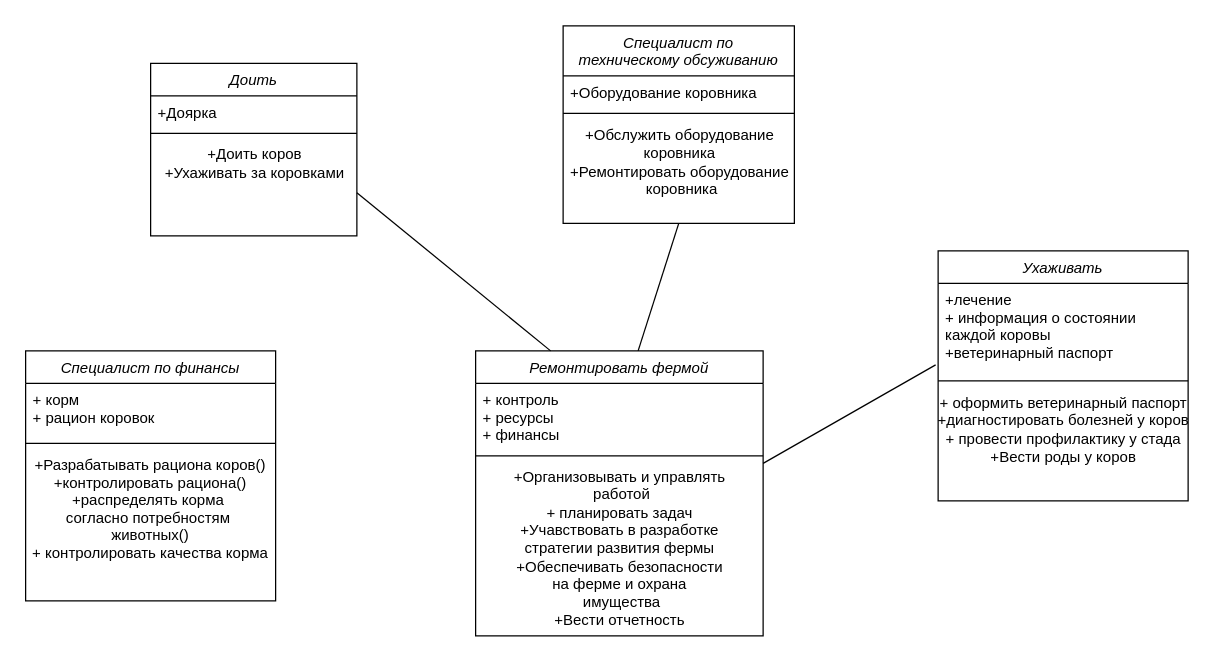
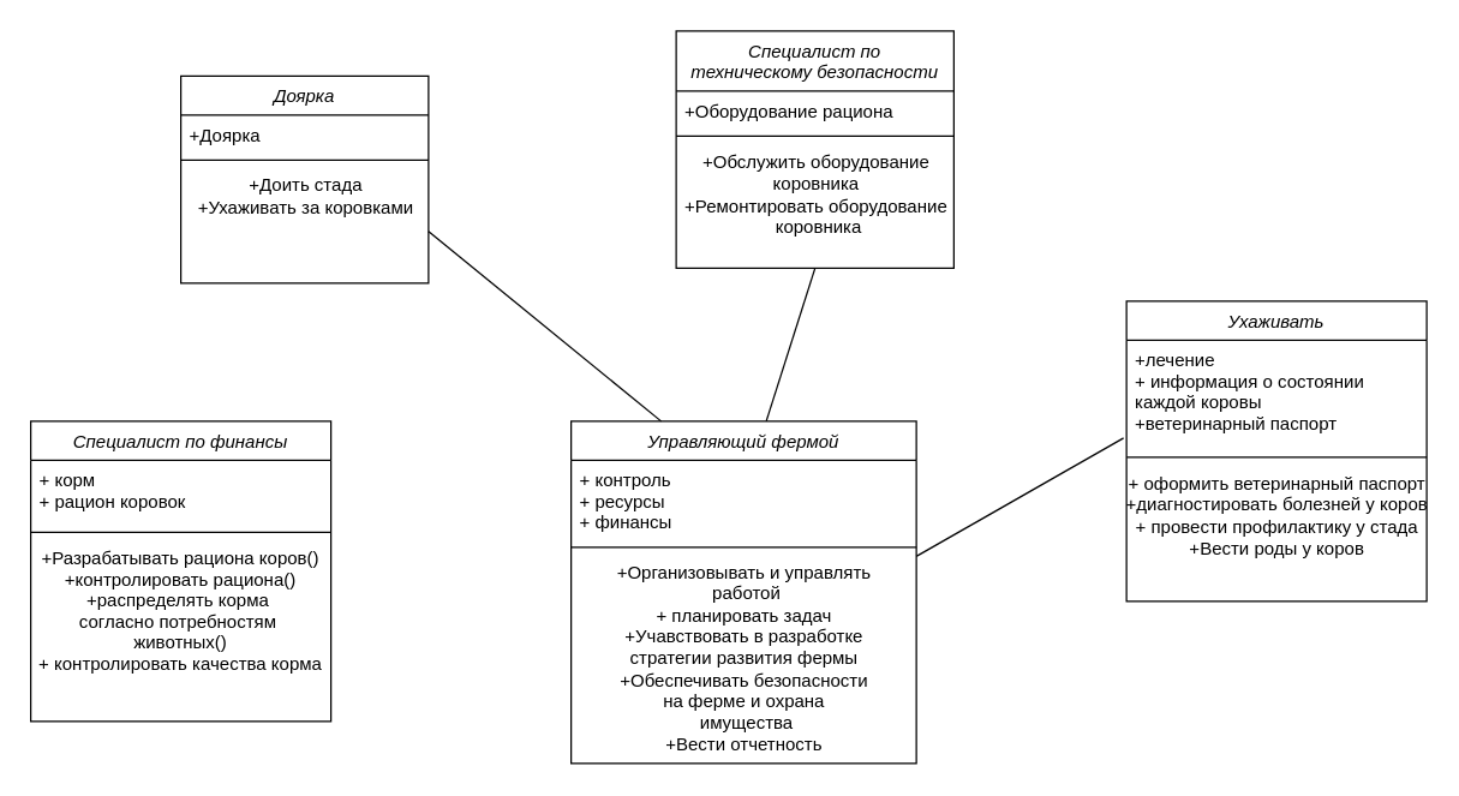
- <mxCell id="15" value="Специалист по &#10;техническому обсуживанию" style="swimlane;fontStyle=2;align=center;verticalAlign=top;childLayout=stackLayout;horizontal=1;startSize=40;horizontalStack=0;resizeParent=1;resizeLast=0;collapsible=1;marginBottom=0;rounded=0;shadow=0;strokeWidth=1;" vertex="1" parent="1"><mxGeometry x="450" y="20" width="185" height="158" as="geometry"><mxRectangle x="130" y="380" width="160" height="26" as="alternateBounds" /></mxGeometry></mxCell>
+ <mxCell id="15" value="Специалист по &#10;техническому безопасности" style="swimlane;fontStyle=2;align=center;verticalAlign=top;childLayout=stackLayout;horizontal=1;startSize=40;horizontalStack=0;resizeParent=1;resizeLast=0;collapsible=1;marginBottom=0;rounded=0;shadow=0;strokeWidth=1;" vertex="1" parent="1"><mxGeometry x="450" y="20" width="185" height="158" as="geometry"><mxRectangle x="130" y="380" width="160" height="26" as="alternateBounds" /></mxGeometry></mxCell>
- <mxCell id="2" value="Доить" style="swimlane;fontStyle=2;align=center;verticalAlign=top;childLayout=stackLayout;horizontal=1;startSize=26;horizontalStack=0;resizeParent=1;resizeLast=0;collapsible=1;marginBottom=0;rounded=0;shadow=0;strokeWidth=1;" vertex="1" parent="1"><mxGeometry x="120" y="50" width="165" height="138" as="geometry"><mxRectangle x="130" y="380" width="160" height="26" as="alternateBounds" /></mxGeometry></mxCell>
+ <mxCell id="2" value="Доярка" style="swimlane;fontStyle=2;align=center;verticalAlign=top;childLayout=stackLayout;horizontal=1;startSize=26;horizontalStack=0;resizeParent=1;resizeLast=0;collapsible=1;marginBottom=0;rounded=0;shadow=0;strokeWidth=1;" vertex="1" parent="1"><mxGeometry x="120" y="50" width="165" height="138" as="geometry"><mxRectangle x="130" y="380" width="160" height="26" as="alternateBounds" /></mxGeometry></mxCell>
- <mxCell id="16" value="+Оборудование коровника" style="text;align=left;verticalAlign=top;spacingLeft=4;spacingRight=4;overflow=hidden;rotatable=0;points=[[0,0.5],[1,0.5]];portConstraint=eastwest;" vertex="1" parent="15"><mxGeometry y="40" width="185" height="26" as="geometry" /></mxCell>
+ <mxCell id="16" value="+Оборудование рациона" style="text;align=left;verticalAlign=top;spacingLeft=4;spacingRight=4;overflow=hidden;rotatable=0;points=[[0,0.5],[1,0.5]];portConstraint=eastwest;" vertex="1" parent="15"><mxGeometry y="40" width="185" height="26" as="geometry" /></mxCell>
- <mxCell id="5" value="+Доить коров&lt;br&gt;+Ухаживать за коровками" style="text;html=1;align=center;verticalAlign=middle;resizable=0;points=[];autosize=1;strokeColor=none;fillColor=none;" vertex="1" parent="2"><mxGeometry y="60" width="165" height="40" as="geometry" /></mxCell>
+ <mxCell id="5" value="+Доить стада&lt;br&gt;+Ухаживать за коровками" style="text;html=1;align=center;verticalAlign=middle;resizable=0;points=[];autosize=1;strokeColor=none;fillColor=none;" vertex="1" parent="2"><mxGeometry y="60" width="165" height="40" as="geometry" /></mxCell>
- <mxCell id="6" value="Ремонтировать фермой" style="swimlane;fontStyle=2;align=center;verticalAlign=top;childLayout=stackLayout;horizontal=1;startSize=26;horizontalStack=0;resizeParent=1;resizeLast=0;collapsible=1;marginBottom=0;rounded=0;shadow=0;strokeWidth=1;" vertex="1" parent="1"><mxGeometry x="380" y="280" width="230" height="228" as="geometry"><mxRectangle x="550" y="140" width="160" height="26" as="alternateBounds" /></mxGeometry></mxCell>
+ <mxCell id="6" value="Управляющий фермой" style="swimlane;fontStyle=2;align=center;verticalAlign=top;childLayout=stackLayout;horizontal=1;startSize=26;horizontalStack=0;resizeParent=1;resizeLast=0;collapsible=1;marginBottom=0;rounded=0;shadow=0;strokeWidth=1;" vertex="1" parent="1"><mxGeometry x="380" y="280" width="230" height="228" as="geometry"><mxRectangle x="550" y="140" width="160" height="26" as="alternateBounds" /></mxGeometry></mxCell>
